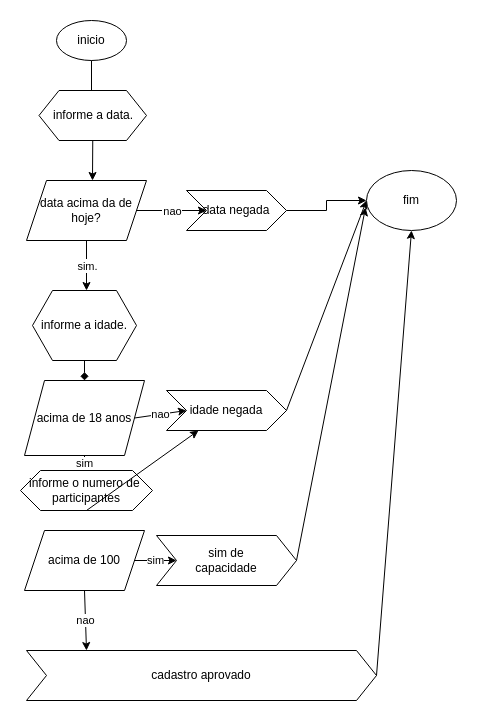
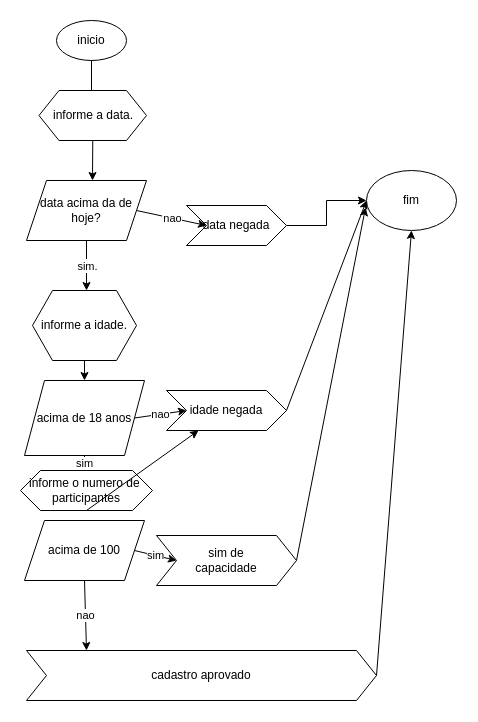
- <mxCell id="19" value="data negada" style="shape=step;perimeter=stepPerimeter;whiteSpace=wrap;html=1;fixedSize=1;" vertex="1" parent="1"><mxGeometry x="186" y="190" width="100" height="40" as="geometry" /></mxCell>
+ <mxCell id="19" value="data negada" style="shape=step;perimeter=stepPerimeter;whiteSpace=wrap;html=1;fixedSize=1;" vertex="1" parent="1"><mxGeometry x="186" y="205" width="100" height="40" as="geometry" /></mxCell>
- <mxCell id="12" value="" style="endArrow=diamond;html=1;rounded=0;exitX=0.5;exitY=1;exitDx=0;exitDy=0;" edge="1" parent="1" source="11" target="13"><mxGeometry width="50" height="50" relative="1" as="geometry"><mxPoint x="226" y="340" as="sourcePoint" /><mxPoint x="84" y="400" as="targetPoint" /></mxGeometry></mxCell>
+ <mxCell id="12" value="" style="endArrow=classic;html=1;rounded=0;exitX=0.5;exitY=1;exitDx=0;exitDy=0;" edge="1" parent="1" source="11" target="13"><mxGeometry width="50" height="50" relative="1" as="geometry"><mxPoint x="226" y="340" as="sourcePoint" /><mxPoint x="84" y="400" as="targetPoint" /></mxGeometry></mxCell>
- <mxCell id="23" value="acima de 100" style="shape=parallelogram;perimeter=parallelogramPerimeter;whiteSpace=wrap;html=1;fixedSize=1;" vertex="1" parent="1"><mxGeometry x="24" y="530" width="120" height="60" as="geometry" /></mxCell>
+ <mxCell id="23" value="acima de 100" style="shape=parallelogram;perimeter=parallelogramPerimeter;whiteSpace=wrap;html=1;fixedSize=1;" vertex="1" parent="1"><mxGeometry x="24" y="520" width="120" height="60" as="geometry" /></mxCell>
